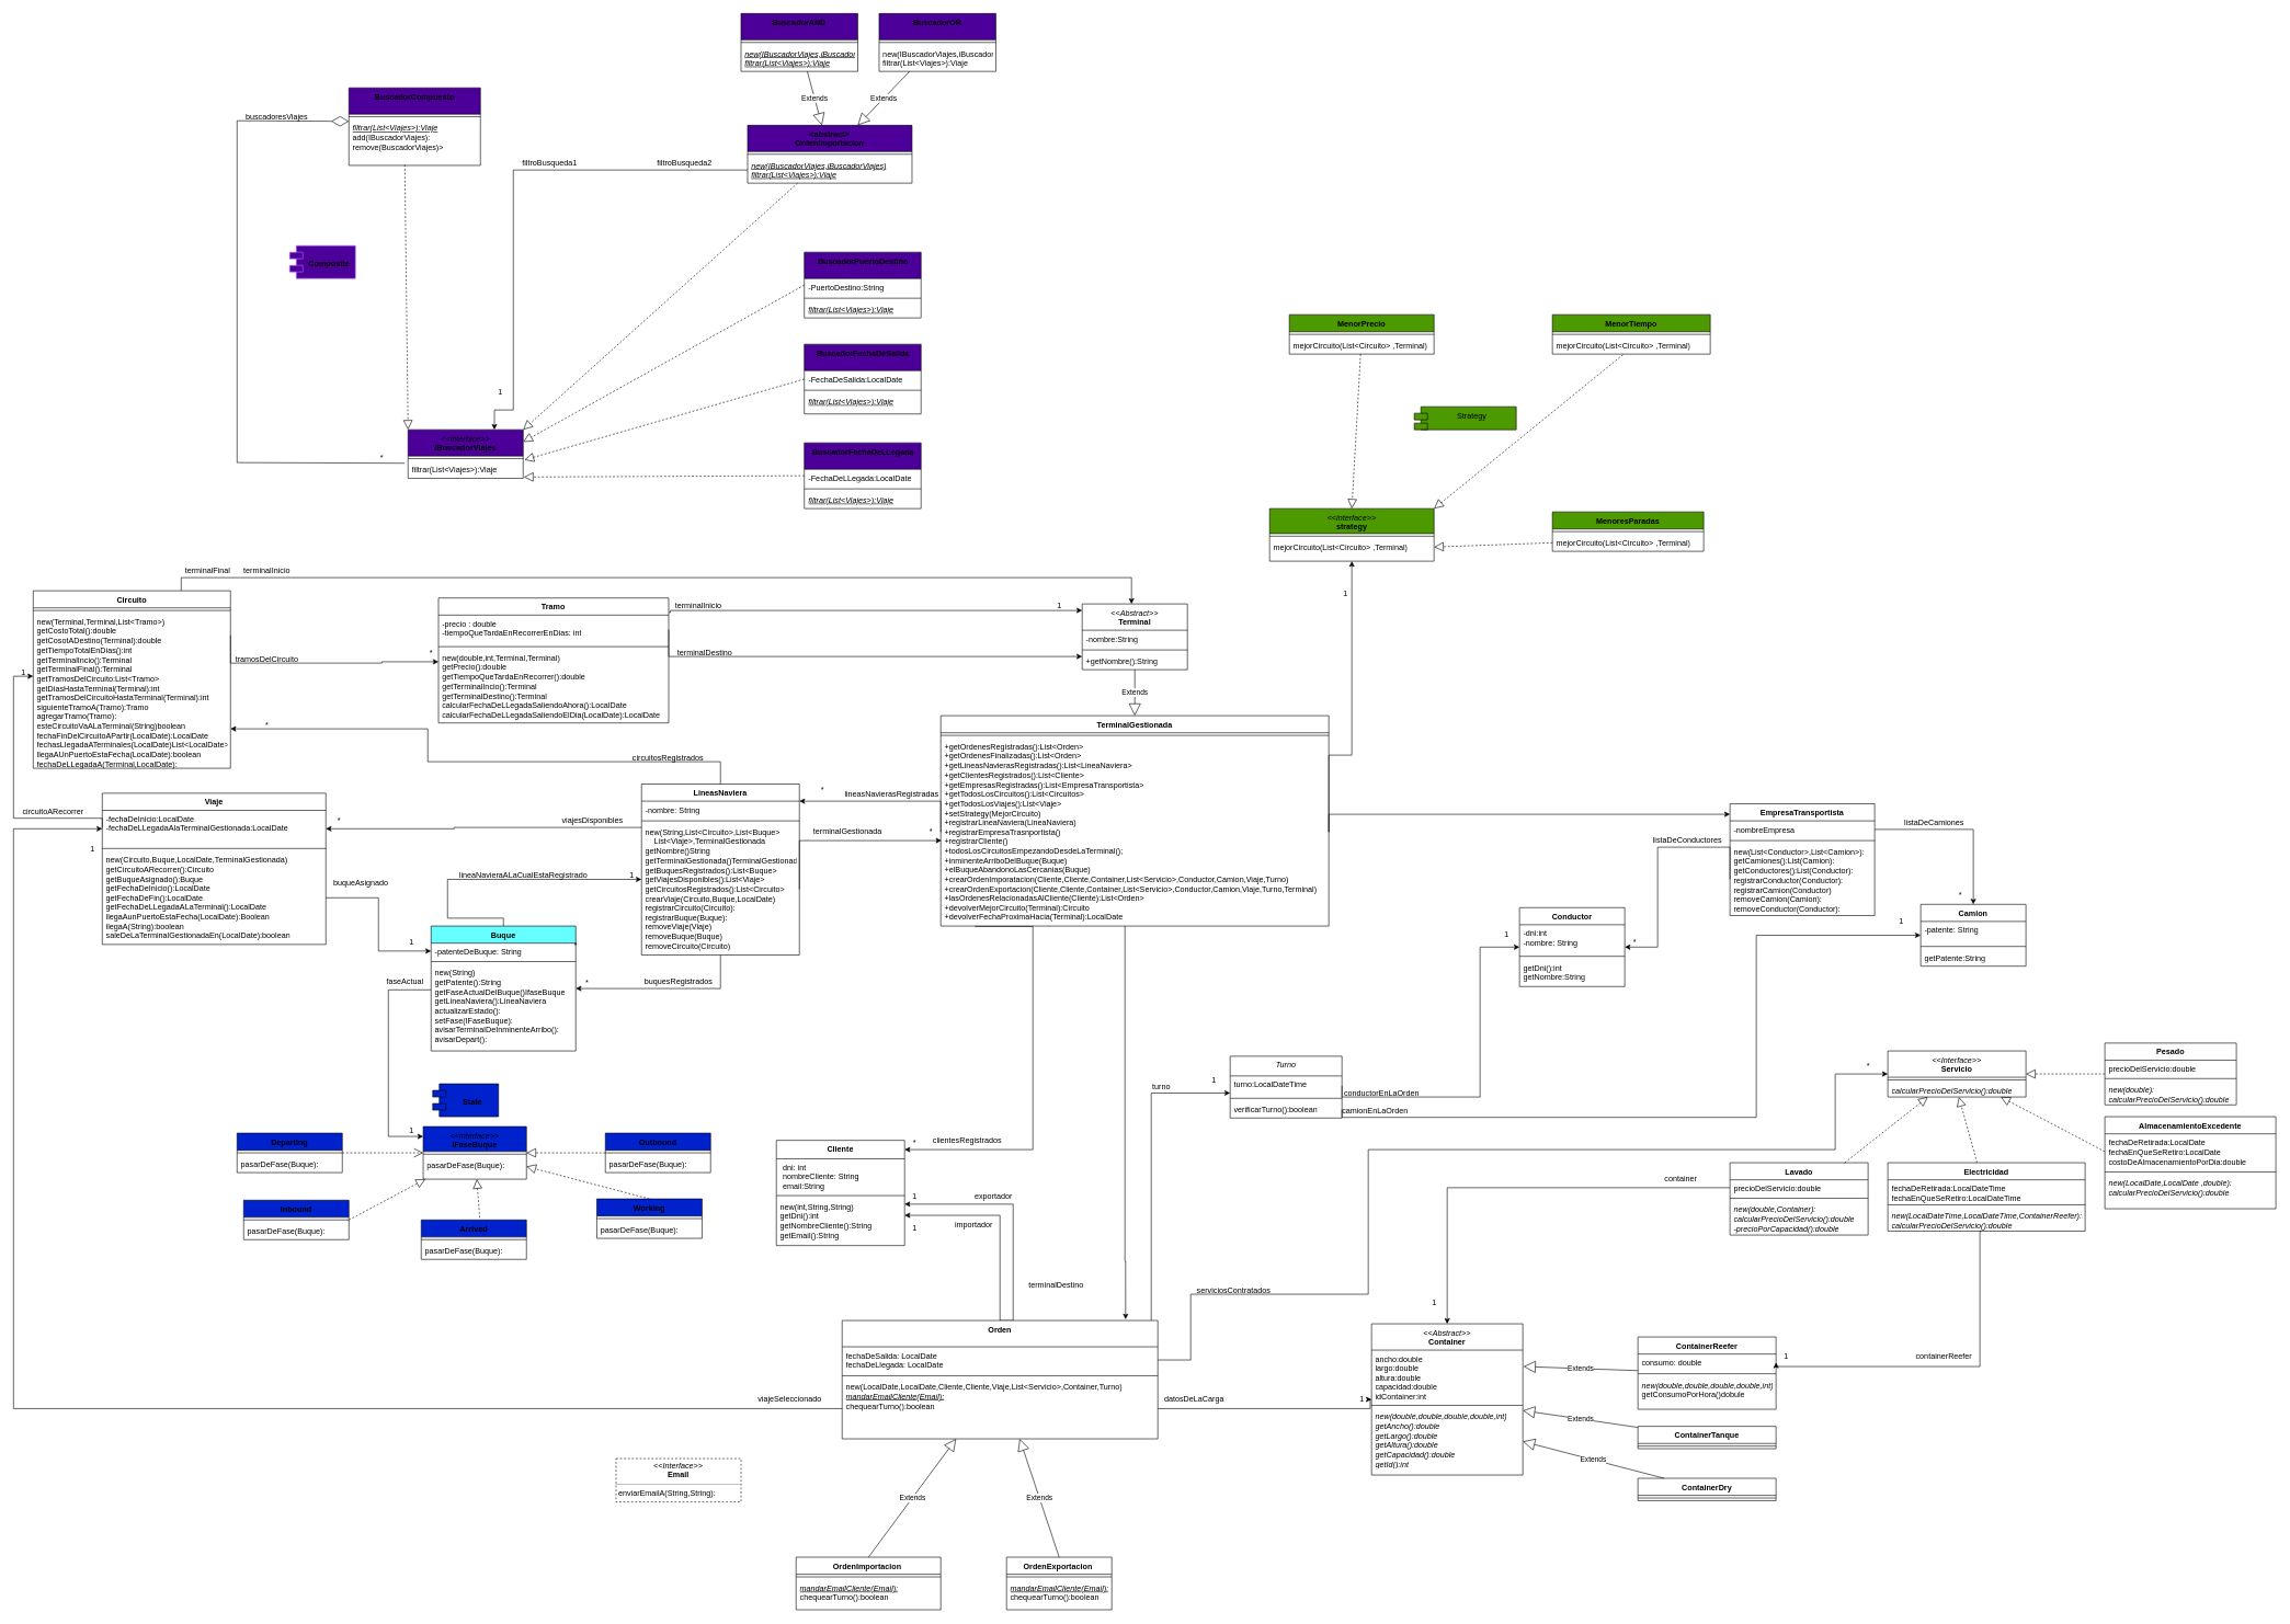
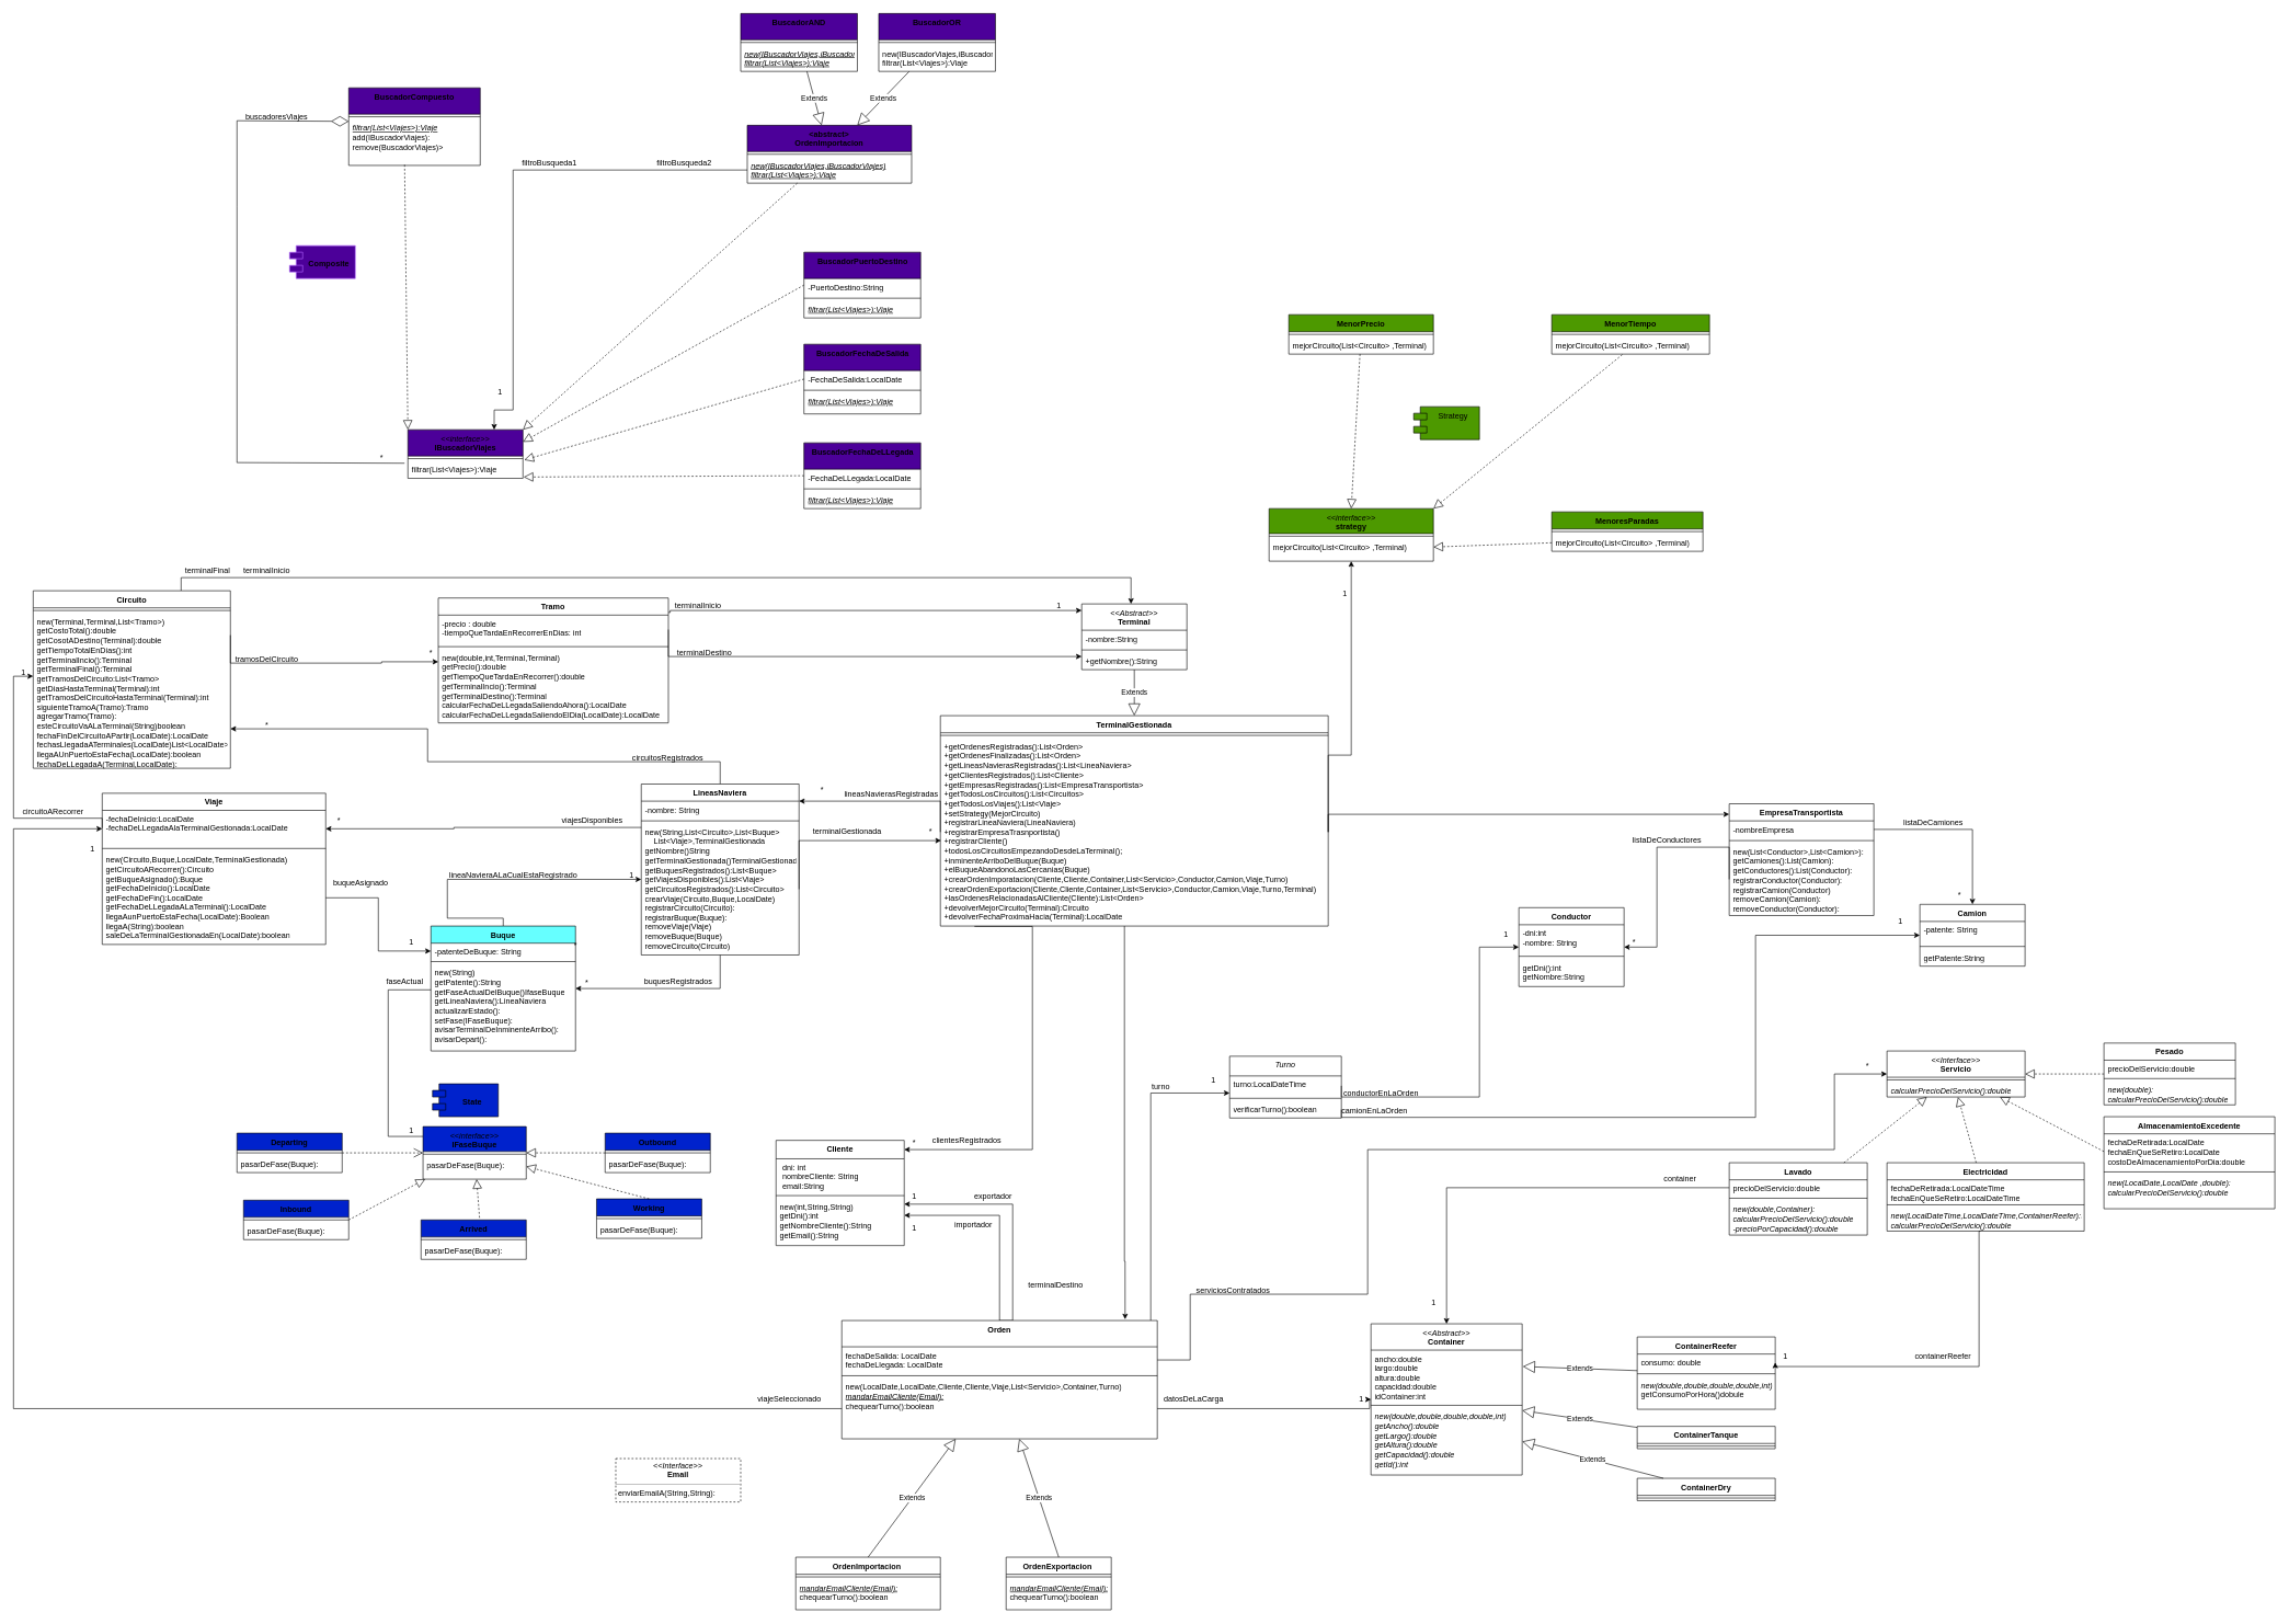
- <mxCell id="144" value="Strategy" style="shape=module;align=left;spacingLeft=20;align=center;verticalAlign=top;whiteSpace=wrap;html=1;fillColor=#4D9900;" vertex="1" parent="1"><mxGeometry x="2150" y="618" width="155" height="35" as="geometry" /></mxCell>
+ <mxCell id="144" value="Strategy" style="shape=module;align=left;spacingLeft=20;align=center;verticalAlign=top;whiteSpace=wrap;html=1;fillColor=#4D9900;" vertex="1" parent="1"><mxGeometry x="2150" y="618" width="100" height="50" as="geometry" /></mxCell>
- <mxCell id="110" value="listaDeConductores" style="text;html=1;align=center;verticalAlign=middle;resizable=0;points=[];autosize=1;strokeColor=none;fillColor=none;" vertex="1" parent="1"><mxGeometry x="2500" y="1263" width="130" height="30" as="geometry" /></mxCell>
+ <mxCell id="110" value="listaDeConductores" style="text;html=1;align=center;verticalAlign=middle;resizable=0;points=[];autosize=1;strokeColor=none;fillColor=none;" vertex="1" parent="1"><mxGeometry x="2470" y="1263" width="130" height="30" as="geometry" /></mxCell>
- <mxCell id="245" value="lineaNavieraALaCualEstaRegistrado" style="text;html=1;align=center;verticalAlign=middle;resizable=0;points=[];autosize=1;strokeColor=none;fillColor=none;" vertex="1" parent="1"><mxGeometry x="685" y="1316" width="220" height="30" as="geometry" /></mxCell>
+ <mxCell id="245" value="lineaNavieraALaCualEstaRegistrado" style="text;html=1;align=center;verticalAlign=middle;resizable=0;points=[];autosize=1;strokeColor=none;fillColor=none;" vertex="1" parent="1"><mxGeometry x="670" y="1316" width="220" height="30" as="geometry" /></mxCell>
- <mxCell id="238" style="edgeStyle=orthogonalEdgeStyle;rounded=0;orthogonalLoop=1;jettySize=auto;html=1;" edge="1" parent="1" source="70" target="74"><mxGeometry relative="1" as="geometry"><mxPoint x="620" y="1498" as="sourcePoint" /><Array as="points"><mxPoint x="590" y="1505" /><mxPoint x="590" y="1728" /></Array></mxGeometry></mxCell>
+ <mxCell id="238" style="edgeStyle=orthogonalEdgeStyle;rounded=0;orthogonalLoop=1;jettySize=auto;html=1;endArrow=none;" edge="1" parent="1" source="70" target="74"><mxGeometry relative="1" as="geometry"><mxPoint x="620" y="1498" as="sourcePoint" /><Array as="points"><mxPoint x="590" y="1505" /><mxPoint x="590" y="1728" /></Array></mxGeometry></mxCell>
